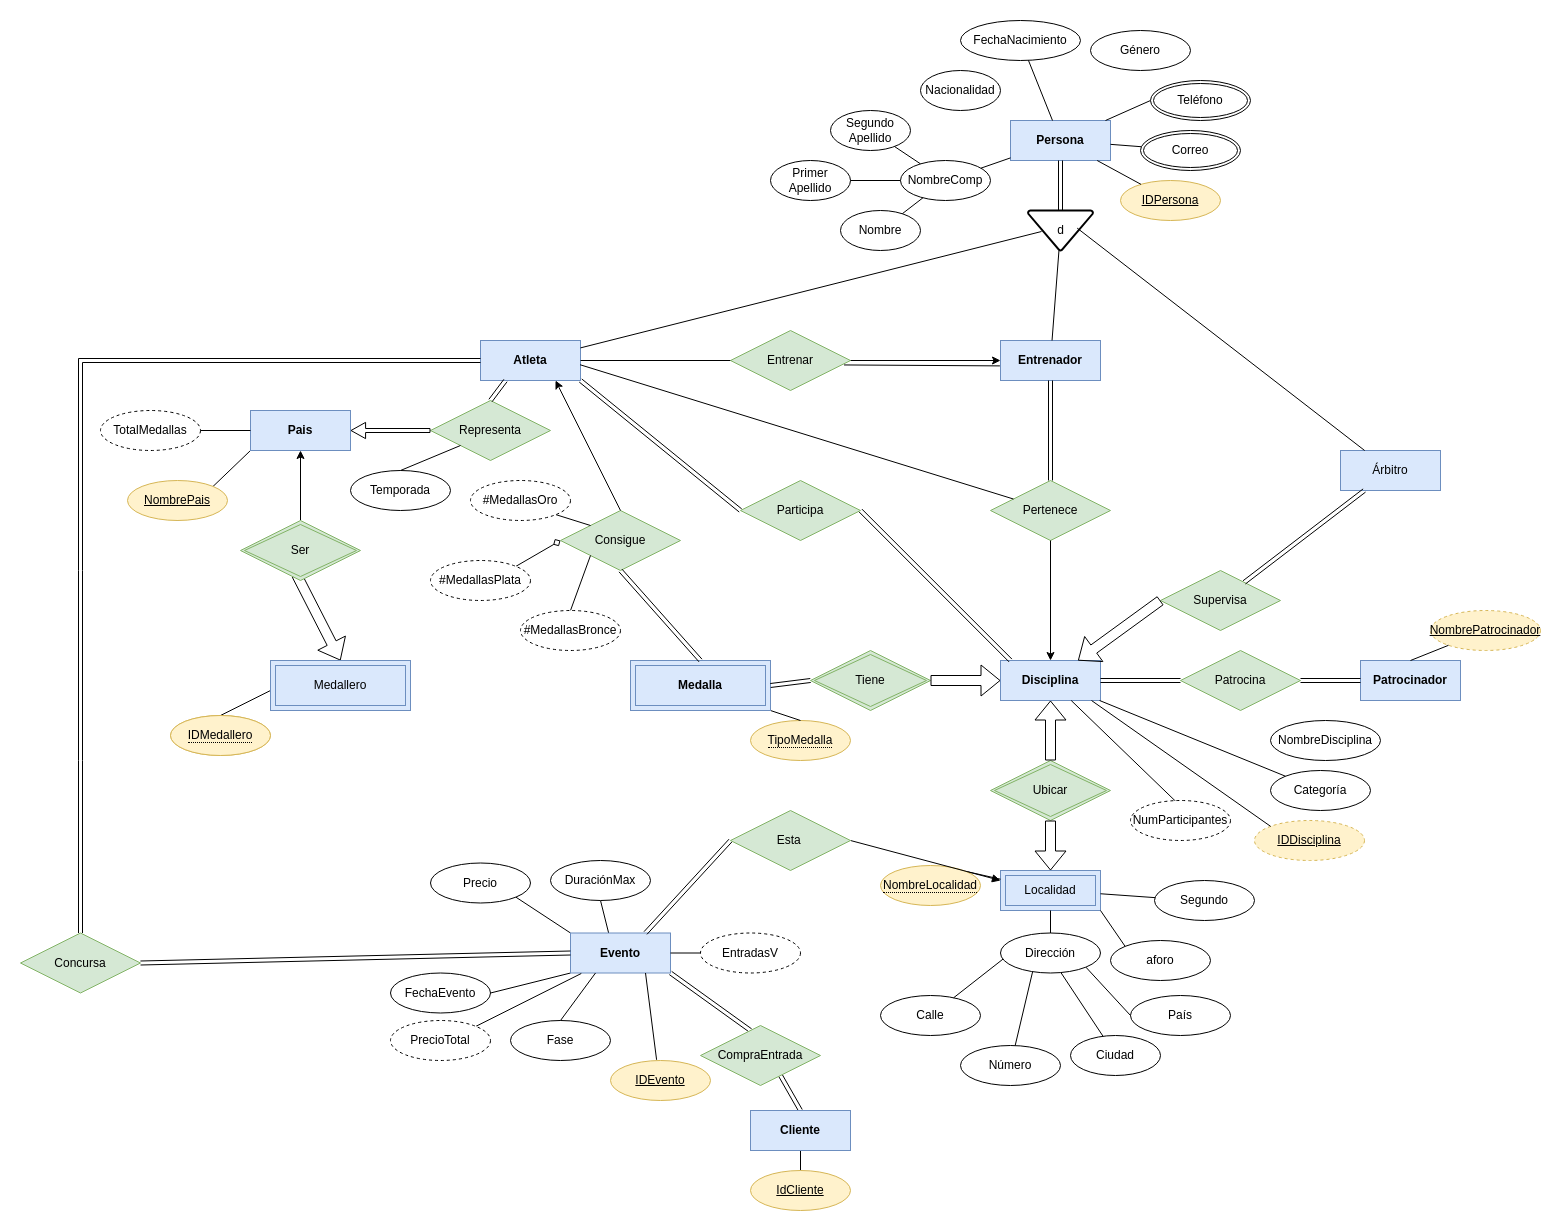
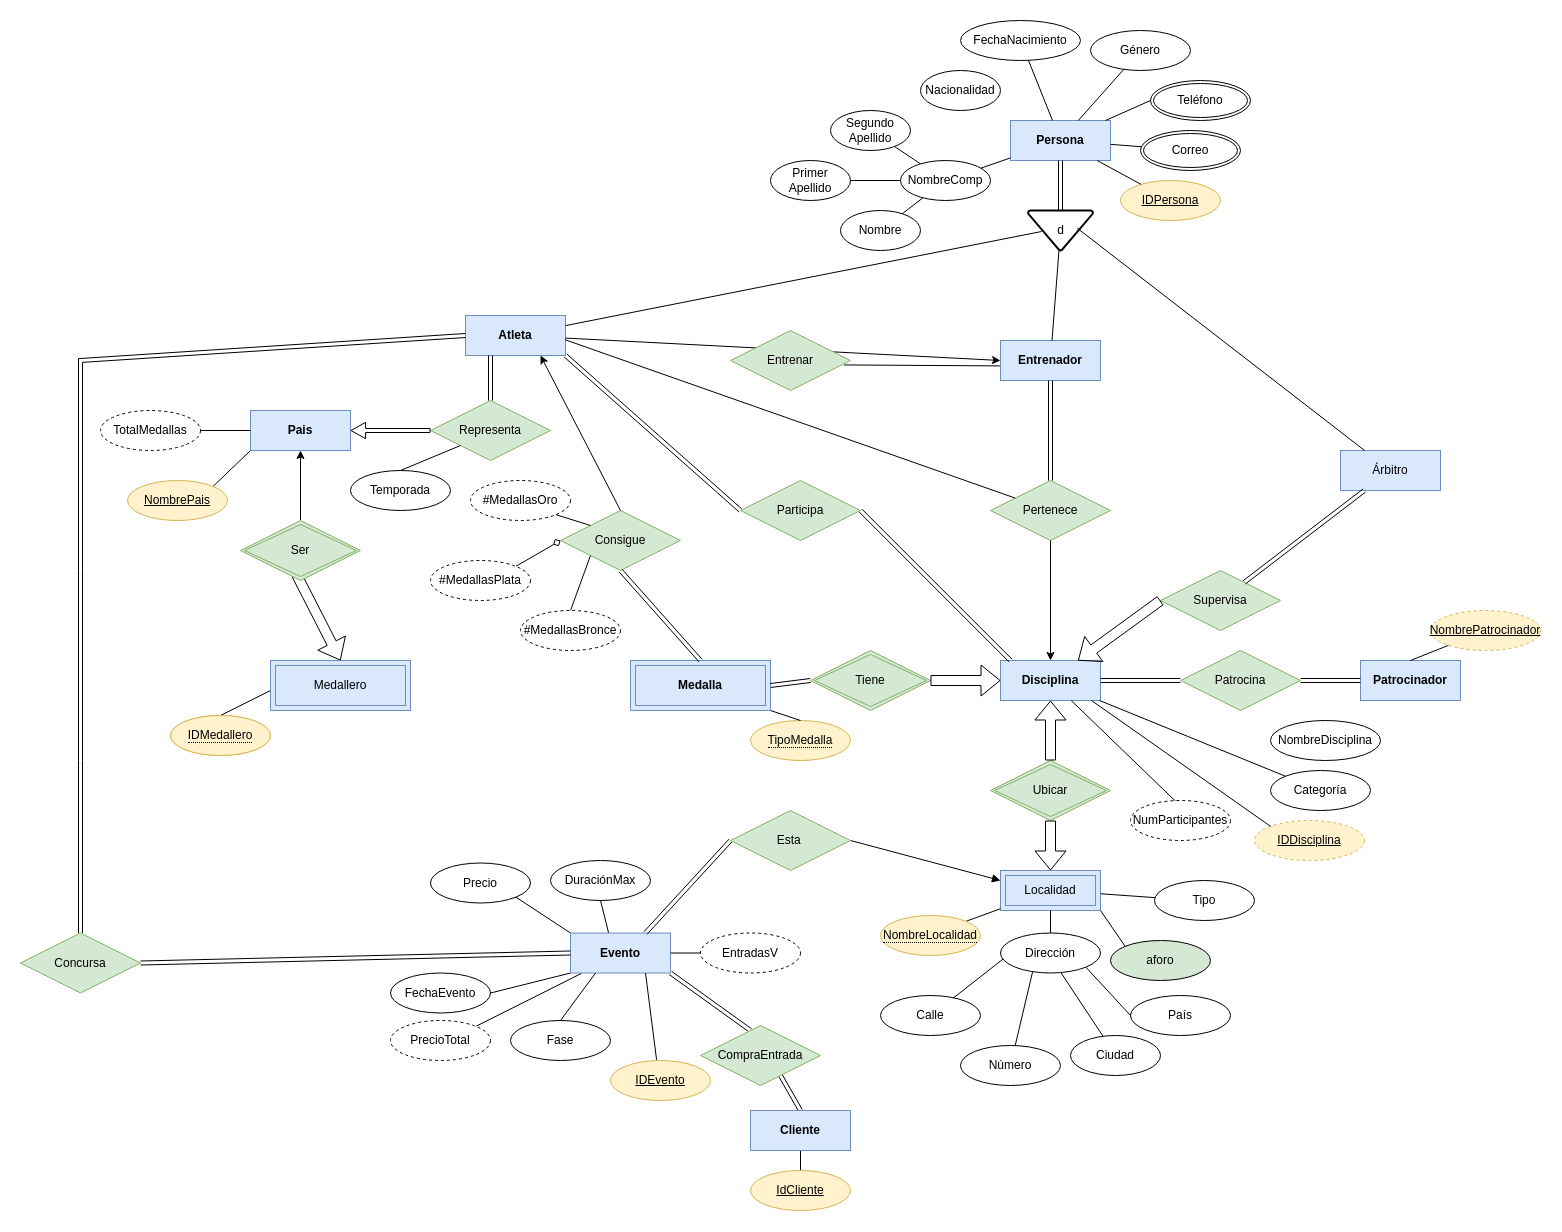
+ <mxCell id="25" value="" style="endArrow=none;html=1;rounded=0;" edge="1" parent="1" source="24" target="9"><mxGeometry width="50" height="50" relative="1" as="geometry"><mxPoint x="1147.769" y="170.28" as="sourcePoint" /><mxPoint x="1009.769" y="255.28" as="targetPoint" /></mxGeometry></mxCell>
- <mxCell id="10" value="Atleta" style="whiteSpace=wrap;html=1;align=center;fontStyle=1;fillColor=#DAE8FC;strokeColor=#6c8ebf;" vertex="1" parent="1"><mxGeometry x="480" y="340" width="100" height="40" as="geometry" /></mxCell>
+ <mxCell id="10" value="Atleta" style="whiteSpace=wrap;html=1;align=center;fontStyle=1;fillColor=#DAE8FC;strokeColor=#6c8ebf;" vertex="1" parent="1"><mxGeometry x="465" y="315" width="100" height="40" as="geometry" /></mxCell>
- <mxCell id="75" value="&lt;span style=&quot;border-bottom: 1px dotted&quot;&gt;NombreLocalidad&lt;/span&gt;" style="ellipse;whiteSpace=wrap;html=1;align=center;fillColor=#fff2cc;strokeColor=#d6b656;" vertex="1" parent="1"><mxGeometry x="880" y="865" width="100" height="40" as="geometry" /></mxCell>
+ <mxCell id="75" value="&lt;span style=&quot;border-bottom: 1px dotted&quot;&gt;NombreLocalidad&lt;/span&gt;" style="ellipse;whiteSpace=wrap;html=1;align=center;fillColor=#fff2cc;strokeColor=#d6b656;" vertex="1" parent="1"><mxGeometry x="880" y="915" width="100" height="40" as="geometry" /></mxCell>
- <mxCell id="42" value="Segundo" style="ellipse;whiteSpace=wrap;html=1;align=center;" vertex="1" parent="1"><mxGeometry x="1154" y="880" width="100" height="40" as="geometry" /></mxCell>
+ <mxCell id="42" value="Tipo" style="ellipse;whiteSpace=wrap;html=1;align=center;" vertex="1" parent="1"><mxGeometry x="1154" y="880" width="100" height="40" as="geometry" /></mxCell>
- <mxCell id="62" value="aforo" style="ellipse;whiteSpace=wrap;html=1;align=center;" vertex="1" parent="1"><mxGeometry x="1110" y="940" width="100" height="40" as="geometry" /></mxCell>
+ <mxCell id="62" value="aforo" style="ellipse;whiteSpace=wrap;html=1;align=center;fillColor=#d5e8d4;" vertex="1" parent="1"><mxGeometry x="1110" y="940" width="100" height="40" as="geometry" /></mxCell>
